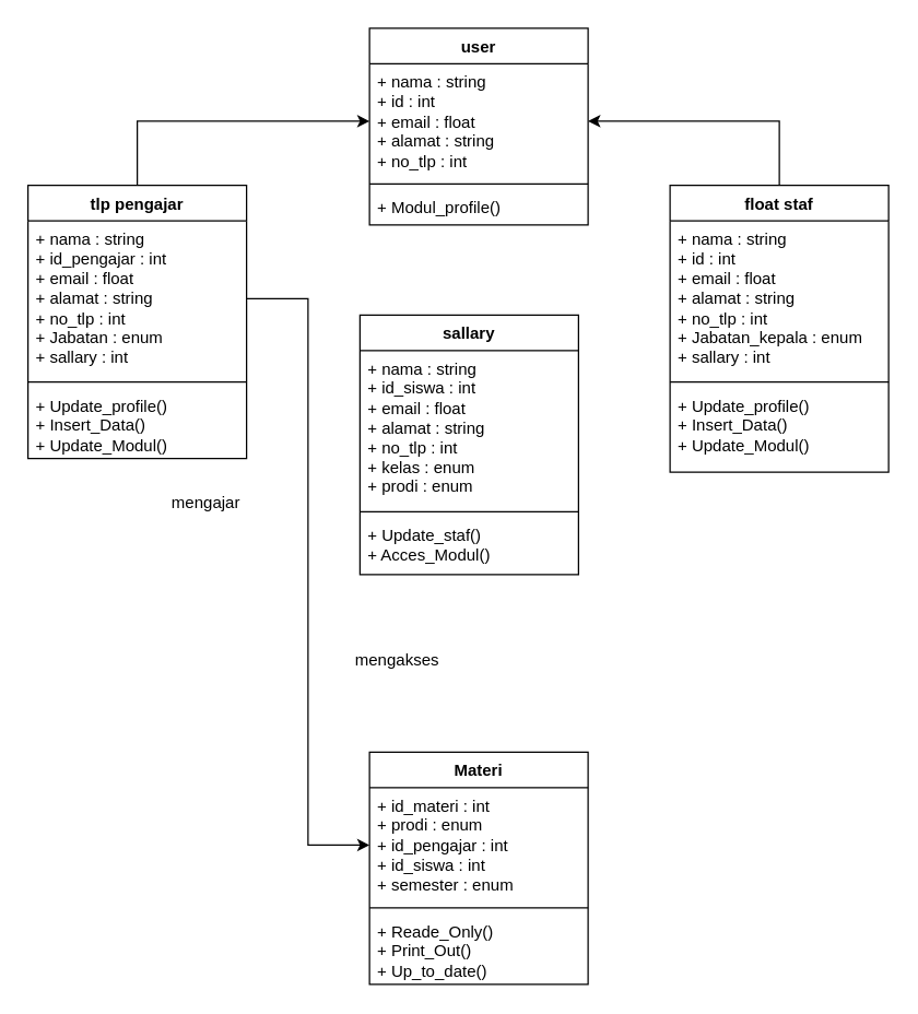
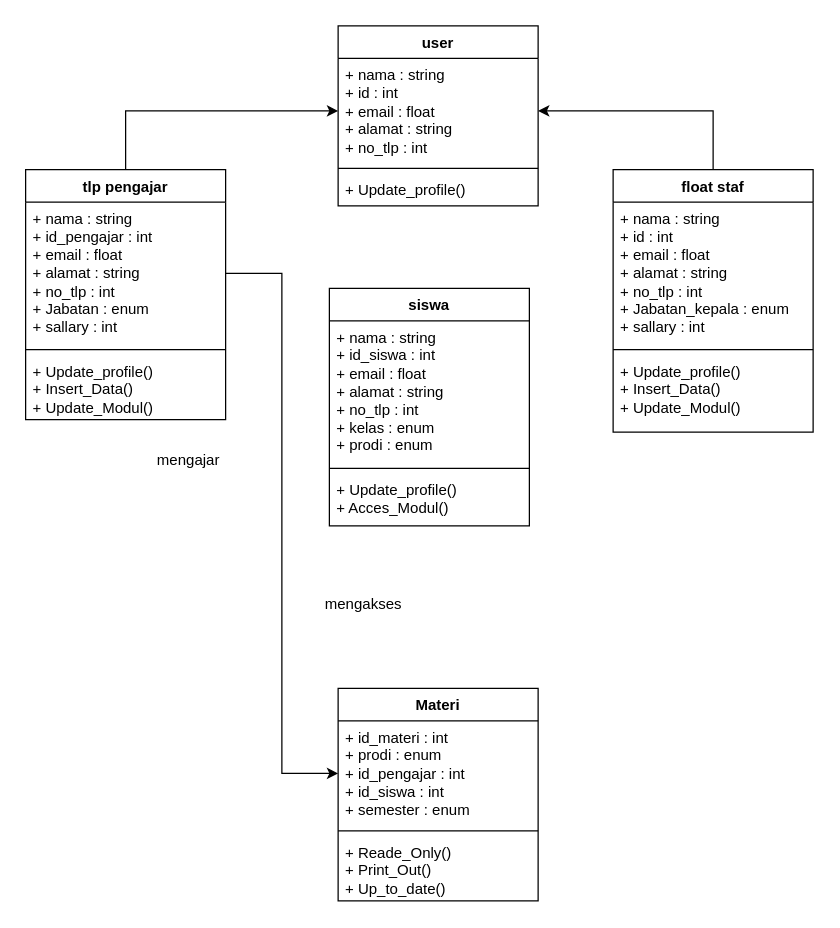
- <mxCell id="5" value="+ Modul_profile()" style="text;strokeColor=none;fillColor=none;align=left;verticalAlign=top;spacingLeft=4;spacingRight=4;overflow=hidden;rotatable=0;points=[[0,0.5],[1,0.5]];portConstraint=eastwest;whiteSpace=wrap;html=1;fontStyle=0" vertex="1" parent="2"><mxGeometry y="118" width="160" height="26" as="geometry" /></mxCell>
+ <mxCell id="5" value="+ Update_profile()" style="text;strokeColor=none;fillColor=none;align=left;verticalAlign=top;spacingLeft=4;spacingRight=4;overflow=hidden;rotatable=0;points=[[0,0.5],[1,0.5]];portConstraint=eastwest;whiteSpace=wrap;html=1;fontStyle=0" vertex="1" parent="2"><mxGeometry y="118" width="160" height="26" as="geometry" /></mxCell>
- <mxCell id="20" value="sallary" style="swimlane;fontStyle=1;align=center;verticalAlign=top;childLayout=stackLayout;horizontal=1;startSize=26;horizontalStack=0;resizeParent=1;resizeParentMax=0;resizeLast=0;collapsible=1;marginBottom=0;whiteSpace=wrap;html=1;" vertex="1" parent="1"><mxGeometry x="263" y="230" width="160" height="190" as="geometry" /></mxCell>
+ <mxCell id="20" value="siswa" style="swimlane;fontStyle=1;align=center;verticalAlign=top;childLayout=stackLayout;horizontal=1;startSize=26;horizontalStack=0;resizeParent=1;resizeParentMax=0;resizeLast=0;collapsible=1;marginBottom=0;whiteSpace=wrap;html=1;" vertex="1" parent="1"><mxGeometry x="263" y="230" width="160" height="190" as="geometry" /></mxCell>
- <mxCell id="23" value="+ Update_staf()&lt;br&gt;+ Acces_Modul()" style="text;strokeColor=none;fillColor=none;align=left;verticalAlign=top;spacingLeft=4;spacingRight=4;overflow=hidden;rotatable=0;points=[[0,0.5],[1,0.5]];portConstraint=eastwest;whiteSpace=wrap;html=1;fontStyle=0" vertex="1" parent="20"><mxGeometry y="148" width="160" height="42" as="geometry" /></mxCell>
+ <mxCell id="23" value="+ Update_profile()&lt;br&gt;+ Acces_Modul()" style="text;strokeColor=none;fillColor=none;align=left;verticalAlign=top;spacingLeft=4;spacingRight=4;overflow=hidden;rotatable=0;points=[[0,0.5],[1,0.5]];portConstraint=eastwest;whiteSpace=wrap;html=1;fontStyle=0" vertex="1" parent="20"><mxGeometry y="148" width="160" height="42" as="geometry" /></mxCell>
